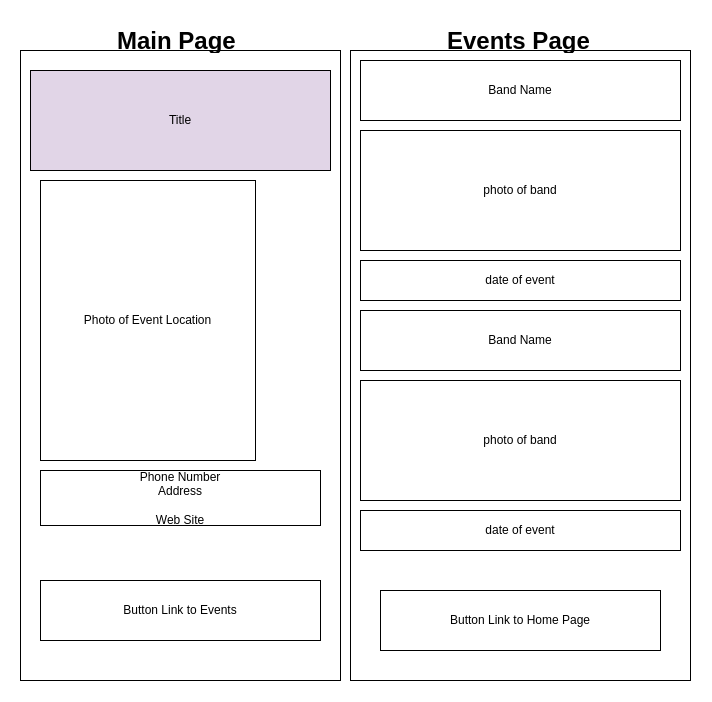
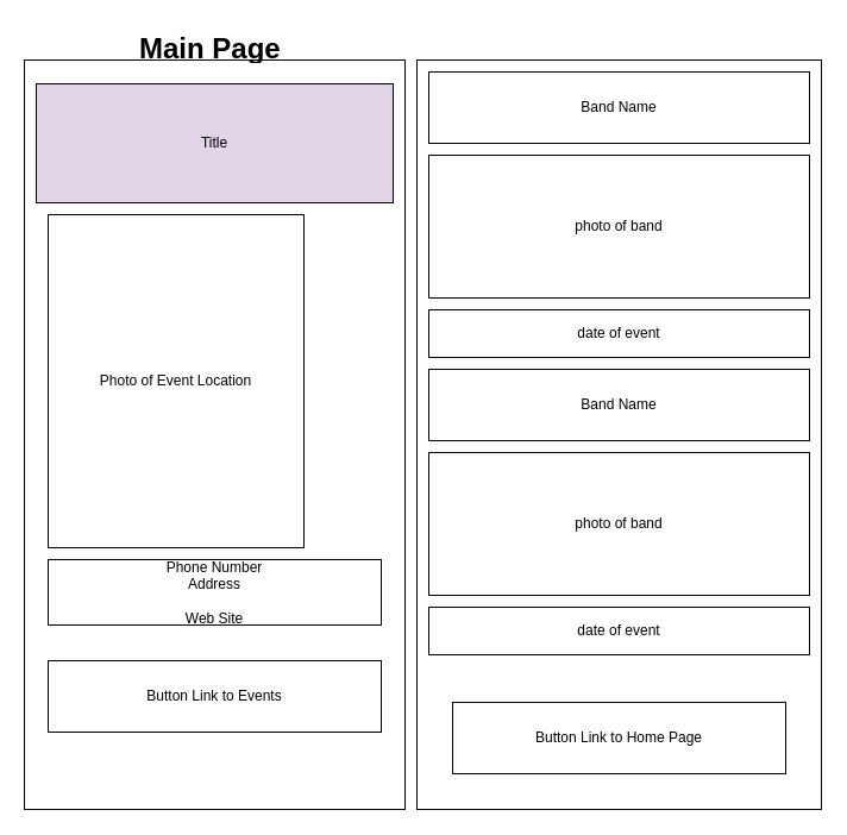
- <mxCell id="16" value="&lt;h1 style=&quot;margin-top: 0px;&quot;&gt;Events Page&lt;/h1&gt;" style="text;html=1;whiteSpace=wrap;overflow=hidden;rounded=0;" vertex="1" parent="1"><mxGeometry x="445" width="150" height="30" as="geometry" y="20" /></mxCell>
- <mxCell id="6" value="Button Link to Events" style="rounded=0;whiteSpace=wrap;html=1;" vertex="1" parent="1"><mxGeometry x="40" y="580" width="280" height="60" as="geometry" /></mxCell>
+ <mxCell id="6" value="Button Link to Events" style="rounded=0;whiteSpace=wrap;html=1;" vertex="1" parent="1"><mxGeometry x="40" y="555" width="280" height="60" as="geometry" /></mxCell>
